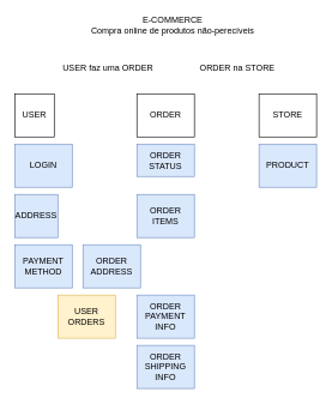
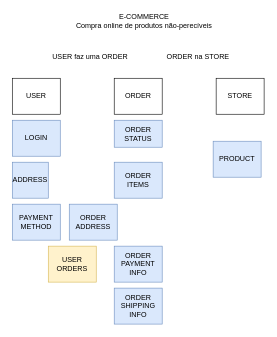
- <mxCell id="3" value="USER" style="rounded=0;whiteSpace=wrap;html=1;" vertex="1" parent="1"><mxGeometry x="20" y="130" width="55" height="60" as="geometry" /></mxCell>
+ <mxCell id="3" value="USER" style="rounded=0;whiteSpace=wrap;html=1;" vertex="1" parent="1"><mxGeometry x="20" y="130" width="80" height="60" as="geometry" /></mxCell>
- <mxCell id="17" value="PRODUCT" style="rounded=0;whiteSpace=wrap;html=1;fillColor=#dae8fc;strokeColor=#6c8ebf;" vertex="1" parent="1"><mxGeometry x="360" y="200" width="80" height="60" as="geometry" /></mxCell>
+ <mxCell id="17" value="PRODUCT" style="rounded=0;whiteSpace=wrap;html=1;fillColor=#dae8fc;strokeColor=#6c8ebf;" vertex="1" parent="1"><mxGeometry x="355" y="235" width="80" height="60" as="geometry" /></mxCell>
